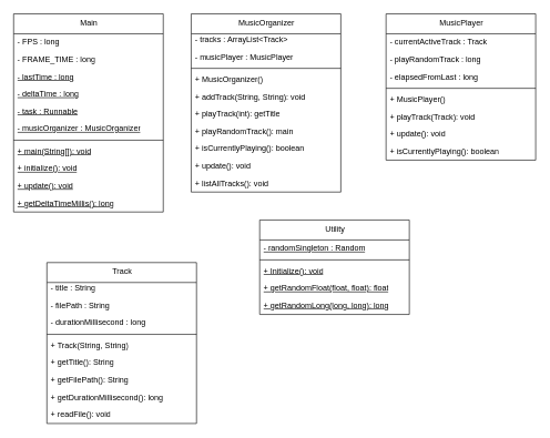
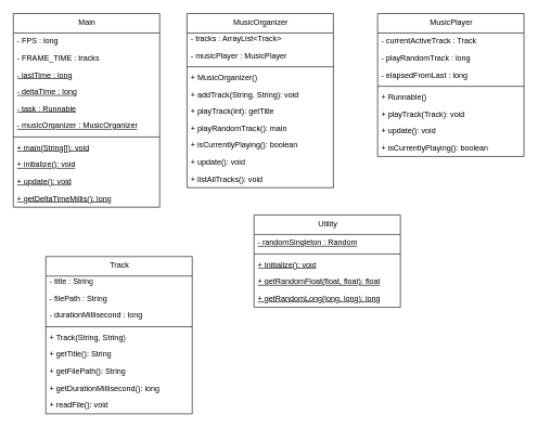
- <mxCell id="4" value="- FRAME_TIME : long" style="text;html=1;strokeColor=none;fillColor=none;align=left;verticalAlign=middle;spacingLeft=4;spacingRight=4;overflow=hidden;rotatable=0;points=[[0,0.5],[1,0.5]];portConstraint=eastwest;" parent="2" vertex="1"><mxGeometry y="56" width="225" height="26" as="geometry" /></mxCell>
+ <mxCell id="4" value="- FRAME_TIME : tracks" style="text;html=1;strokeColor=none;fillColor=none;align=left;verticalAlign=middle;spacingLeft=4;spacingRight=4;overflow=hidden;rotatable=0;points=[[0,0.5],[1,0.5]];portConstraint=eastwest;" parent="2" vertex="1"><mxGeometry y="56" width="225" height="26" as="geometry" /></mxCell>
- <mxCell id="30" value="+ MusicPlayer()" style="text;html=1;strokeColor=none;fillColor=none;align=left;verticalAlign=middle;spacingLeft=4;spacingRight=4;overflow=hidden;rotatable=0;points=[[0,0.5],[1,0.5]];portConstraint=eastwest;" parent="25" vertex="1"><mxGeometry y="116" width="225" height="26" as="geometry" /></mxCell>
+ <mxCell id="30" value="+ Runnable()" style="text;html=1;strokeColor=none;fillColor=none;align=left;verticalAlign=middle;spacingLeft=4;spacingRight=4;overflow=hidden;rotatable=0;points=[[0,0.5],[1,0.5]];portConstraint=eastwest;" parent="25" vertex="1"><mxGeometry y="116" width="225" height="26" as="geometry" /></mxCell>
